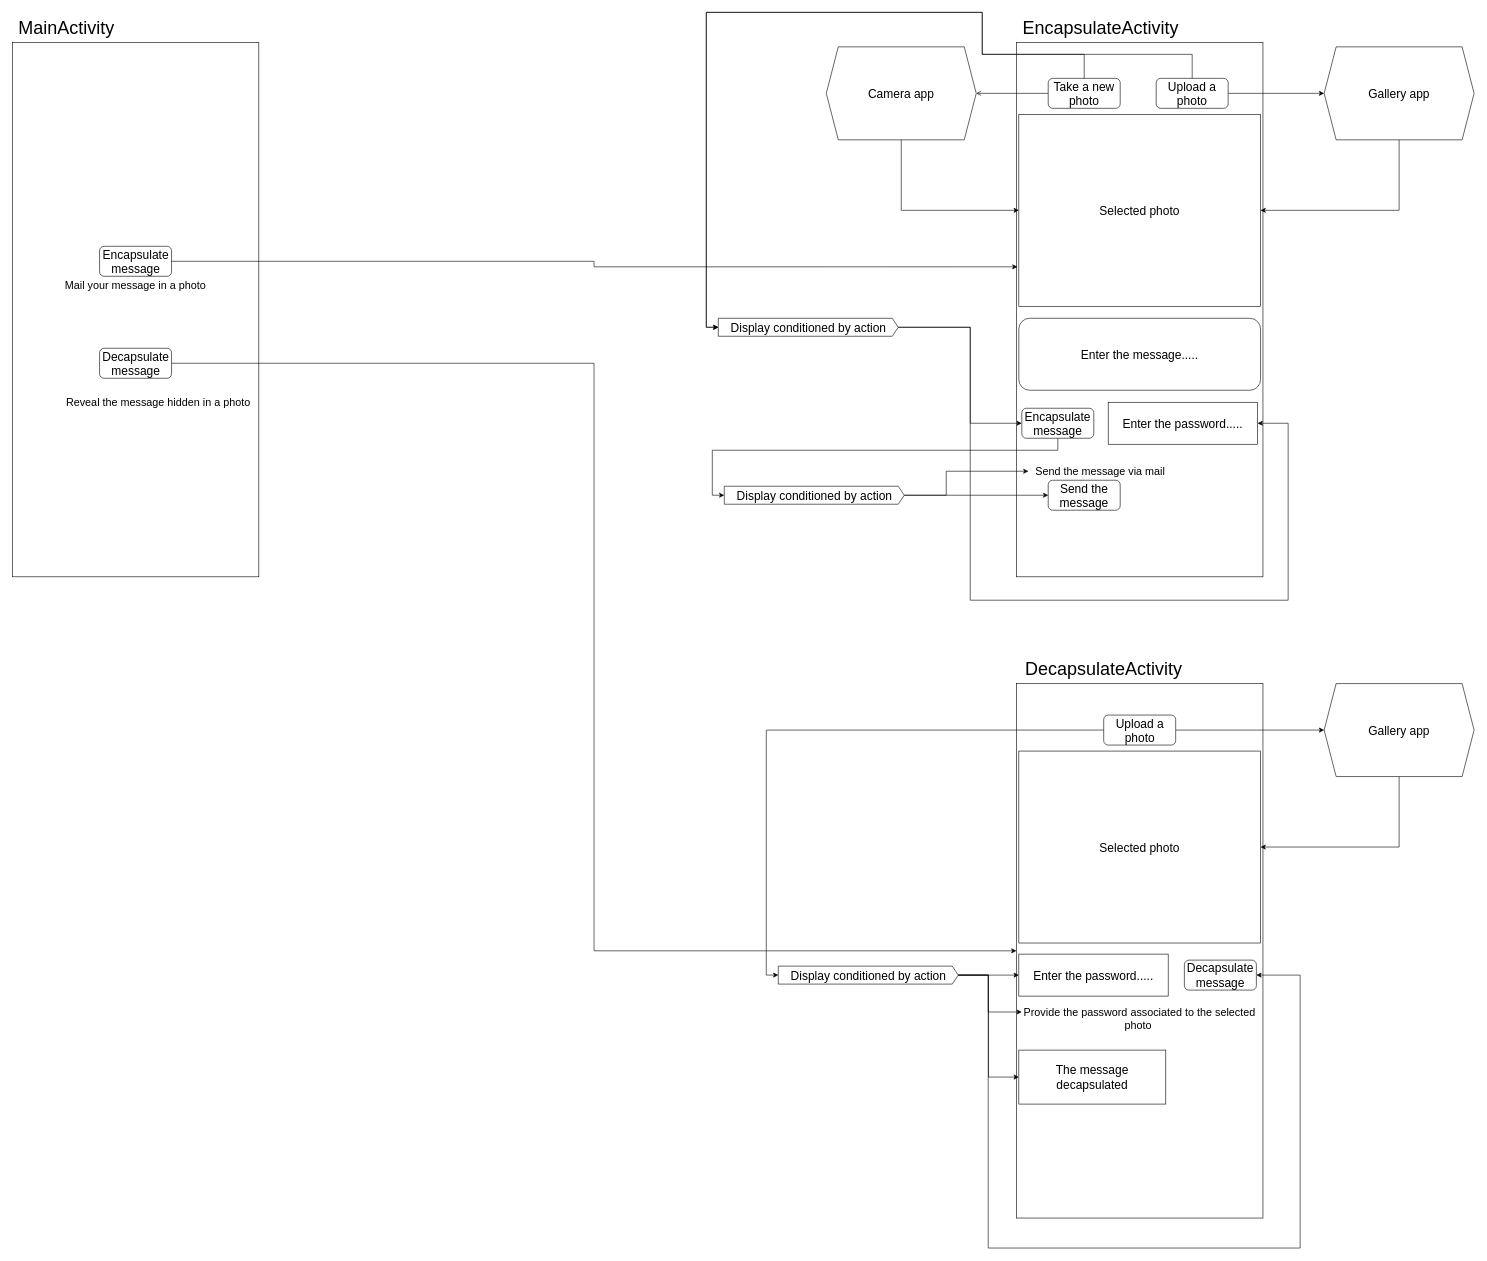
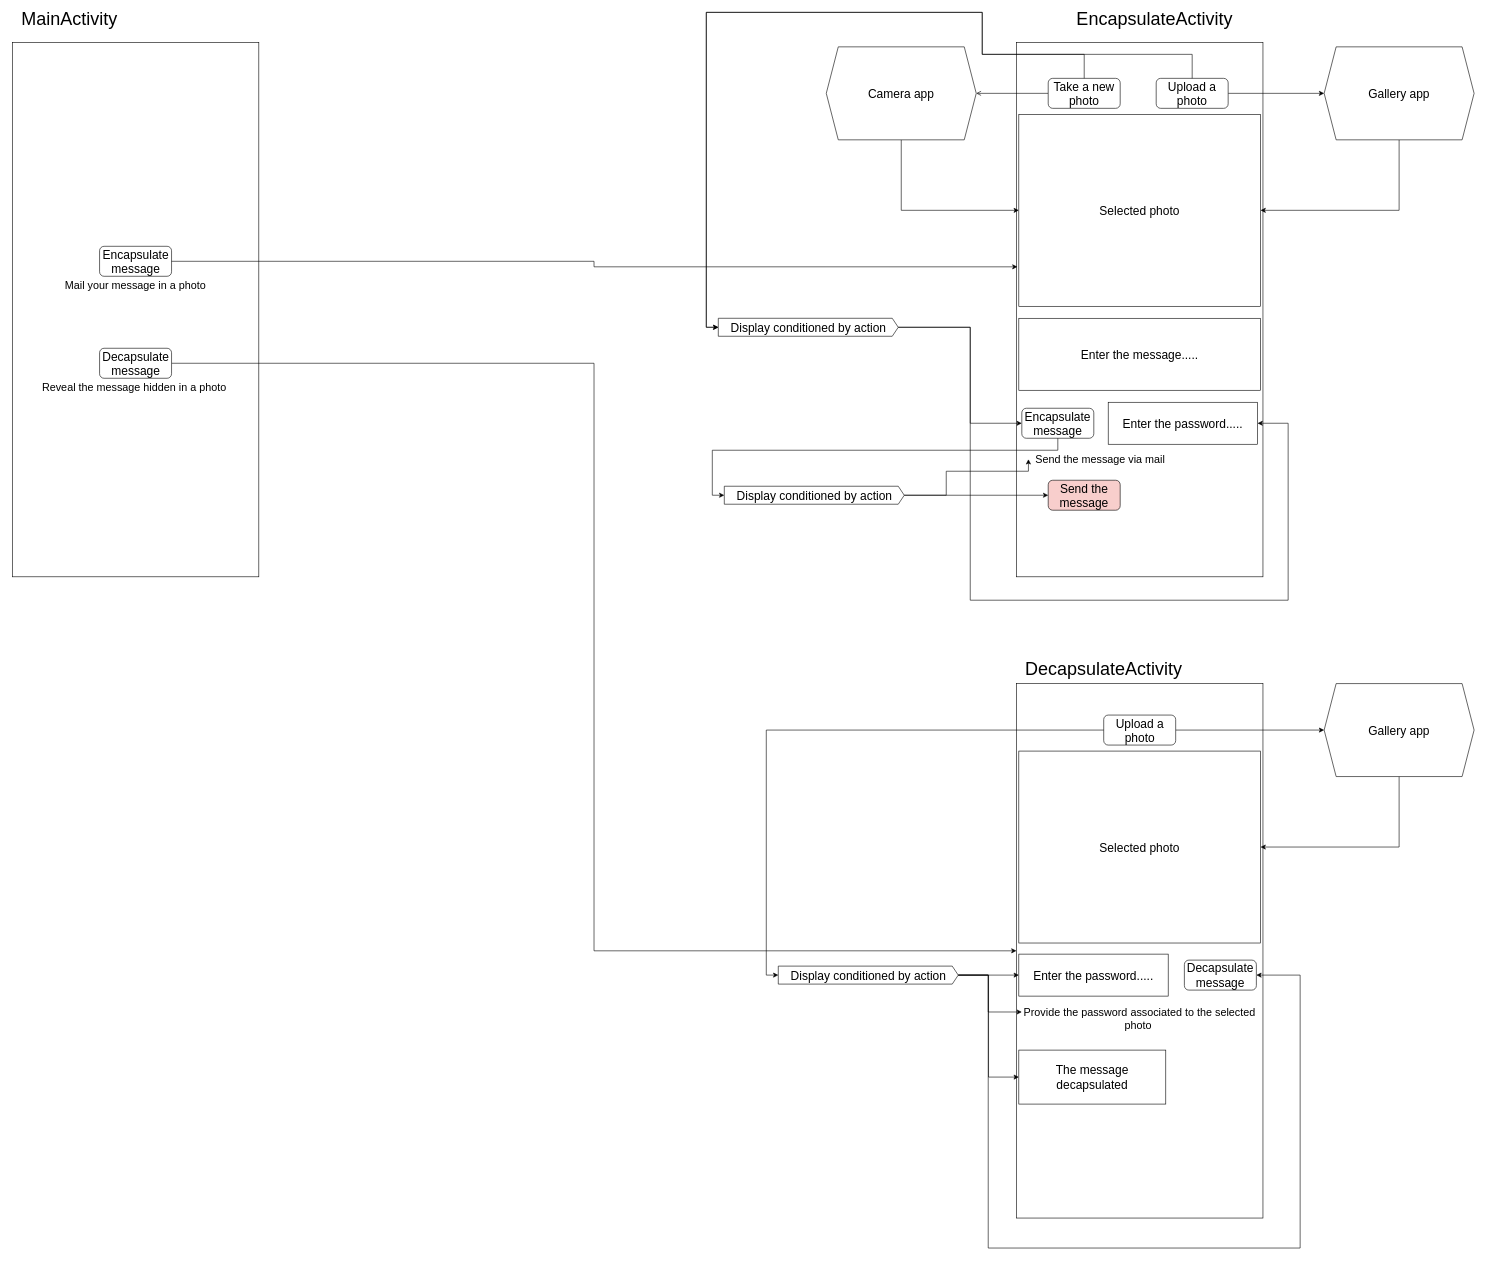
- <mxCell id="4" value="MainActivity" style="text;html=1;align=center;verticalAlign=middle;resizable=0;points=[];autosize=1;strokeColor=none;fillColor=none;fontSize=30;" vertex="1" parent="1"><mxGeometry x="20" y="20" width="180" height="50" as="geometry" /></mxCell>
+ <mxCell id="4" value="MainActivity" style="text;html=1;align=center;verticalAlign=middle;resizable=0;points=[];autosize=1;strokeColor=none;fillColor=none;fontSize=30;" vertex="1" parent="1"><mxGeometry x="25" y="5" width="180" height="50" as="geometry" /></mxCell>
- <mxCell id="11" value="EncapsulateActivity" style="text;html=1;align=center;verticalAlign=middle;resizable=0;points=[];autosize=1;strokeColor=none;fillColor=none;fontSize=30;" vertex="1" parent="1"><mxGeometry x="1694" y="20" width="280" height="50" as="geometry" /></mxCell>
+ <mxCell id="11" value="EncapsulateActivity" style="text;html=1;align=center;verticalAlign=middle;resizable=0;points=[];autosize=1;strokeColor=none;fillColor=none;fontSize=30;" vertex="1" parent="1"><mxGeometry x="1784" y="5" width="280" height="50" as="geometry" /></mxCell>
- <mxCell id="17" value="&lt;font style=&quot;font-size: 20px;&quot;&gt;Enter the message.....&lt;/font&gt;" style="whiteSpace=wrap;html=1;rounded=1;" vertex="1" parent="1"><mxGeometry x="1698" y="530" width="403" height="120" as="geometry" /></mxCell>
+ <mxCell id="17" value="&lt;font style=&quot;font-size: 20px;&quot;&gt;Enter the message.....&lt;/font&gt;" style="rounded=0;whiteSpace=wrap;html=1;" vertex="1" parent="1"><mxGeometry x="1698" y="530" width="403" height="120" as="geometry" /></mxCell>
- <mxCell id="9" value="Reveal the message hidden in a photo&amp;nbsp;" style="text;html=1;align=center;verticalAlign=middle;whiteSpace=wrap;rounded=0;fontSize=18;" vertex="1" parent="1"><mxGeometry x="107.5" y="655" width="316" height="30" as="geometry" /></mxCell>
+ <mxCell id="9" value="Reveal the message hidden in a photo&amp;nbsp;" style="text;html=1;align=center;verticalAlign=middle;whiteSpace=wrap;rounded=0;fontSize=18;" vertex="1" parent="1"><mxGeometry x="67.5" y="630" width="316" height="30" as="geometry" /></mxCell>
- <mxCell id="20" value="Send the message via mail" style="text;html=1;align=center;verticalAlign=middle;whiteSpace=wrap;rounded=0;fontSize=18;" vertex="1" parent="1"><mxGeometry x="1714" y="770" width="240" height="30" as="geometry" /></mxCell>
+ <mxCell id="20" value="Send the message via mail" style="text;html=1;align=center;verticalAlign=middle;whiteSpace=wrap;rounded=0;fontSize=18;" vertex="1" parent="1"><mxGeometry x="1714" y="750" width="240" height="30" as="geometry" /></mxCell>
- <mxCell id="19" value="Send the message" style="rounded=1;whiteSpace=wrap;html=1;fontSize=20;" vertex="1" parent="1"><mxGeometry x="1747" y="800" width="120" height="50" as="geometry" /></mxCell>
+ <mxCell id="19" value="Send the message" style="rounded=1;whiteSpace=wrap;html=1;fontSize=20;fillColor=#f8cecc;" vertex="1" parent="1"><mxGeometry x="1747" y="800" width="120" height="50" as="geometry" /></mxCell>
